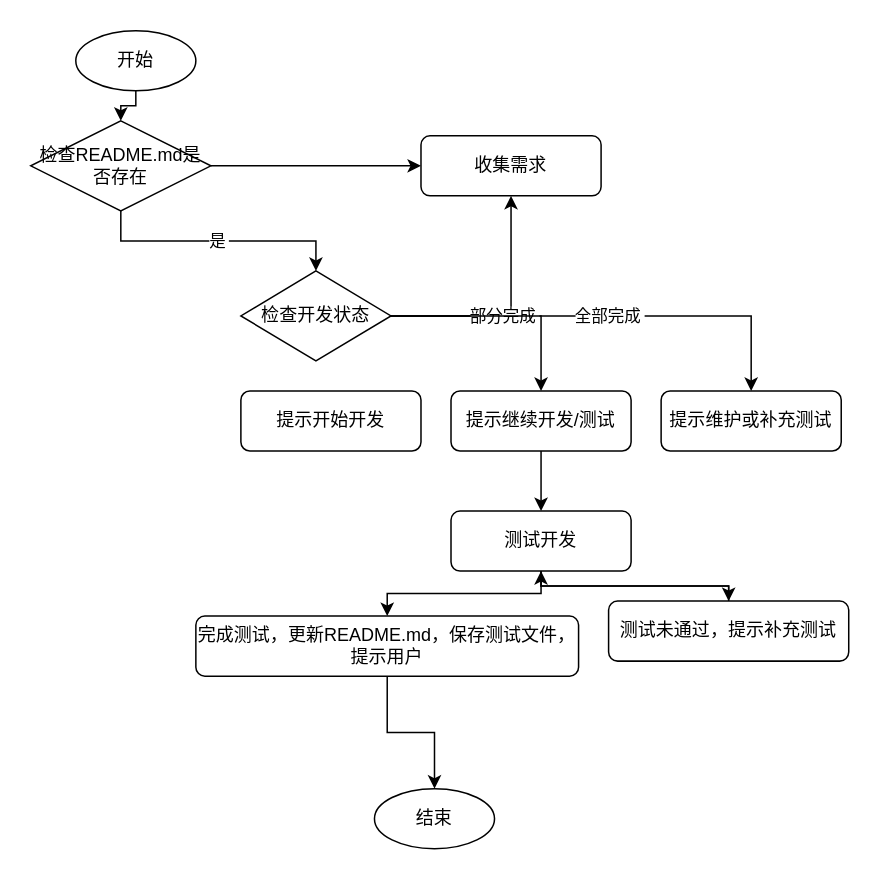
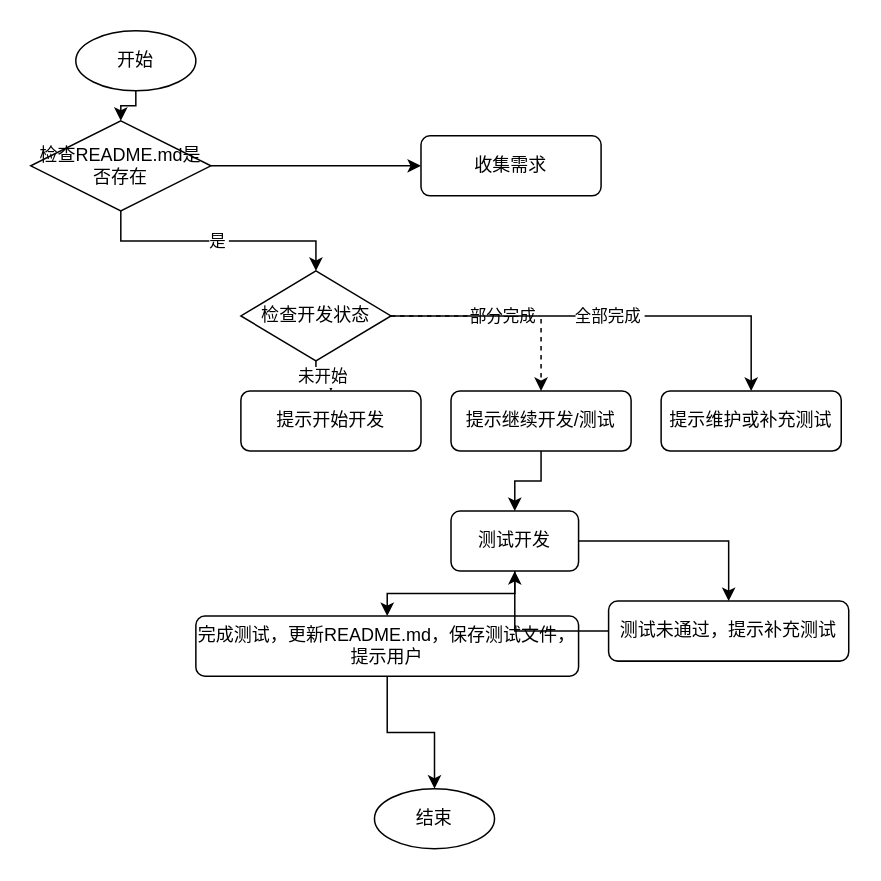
- <mxCell id="16" value="未开始" style="edgeStyle=orthogonalEdgeStyle;rounded=0;orthogonalLoop=1;" parent="1" source="5" target="4" edge="1"><mxGeometry relative="1" as="geometry" /></mxCell>
+ <mxCell id="16" value="未开始" style="edgeStyle=orthogonalEdgeStyle;rounded=0;orthogonalLoop=1;" parent="1" source="5" target="6" edge="1"><mxGeometry relative="1" as="geometry" /></mxCell>
- <mxCell id="17" value="部分完成" style="edgeStyle=orthogonalEdgeStyle;rounded=0;orthogonalLoop=1;" parent="1" source="5" target="7" edge="1"><mxGeometry relative="1" as="geometry" /></mxCell>
+ <mxCell id="17" value="部分完成" style="edgeStyle=orthogonalEdgeStyle;rounded=0;orthogonalLoop=1;dashed=1;" parent="1" source="5" target="7" edge="1"><mxGeometry relative="1" as="geometry" /></mxCell>
- <mxCell id="9" value="测试开发" style="rounded=1;whiteSpace=wrap;html=1;" parent="1" vertex="1"><mxGeometry x="300" y="340" width="120" height="40" as="geometry" /></mxCell>
+ <mxCell id="9" value="测试开发" style="rounded=1;whiteSpace=wrap;html=1;" parent="1" vertex="1"><mxGeometry x="300" y="340" width="85" height="40" as="geometry" /></mxCell>
